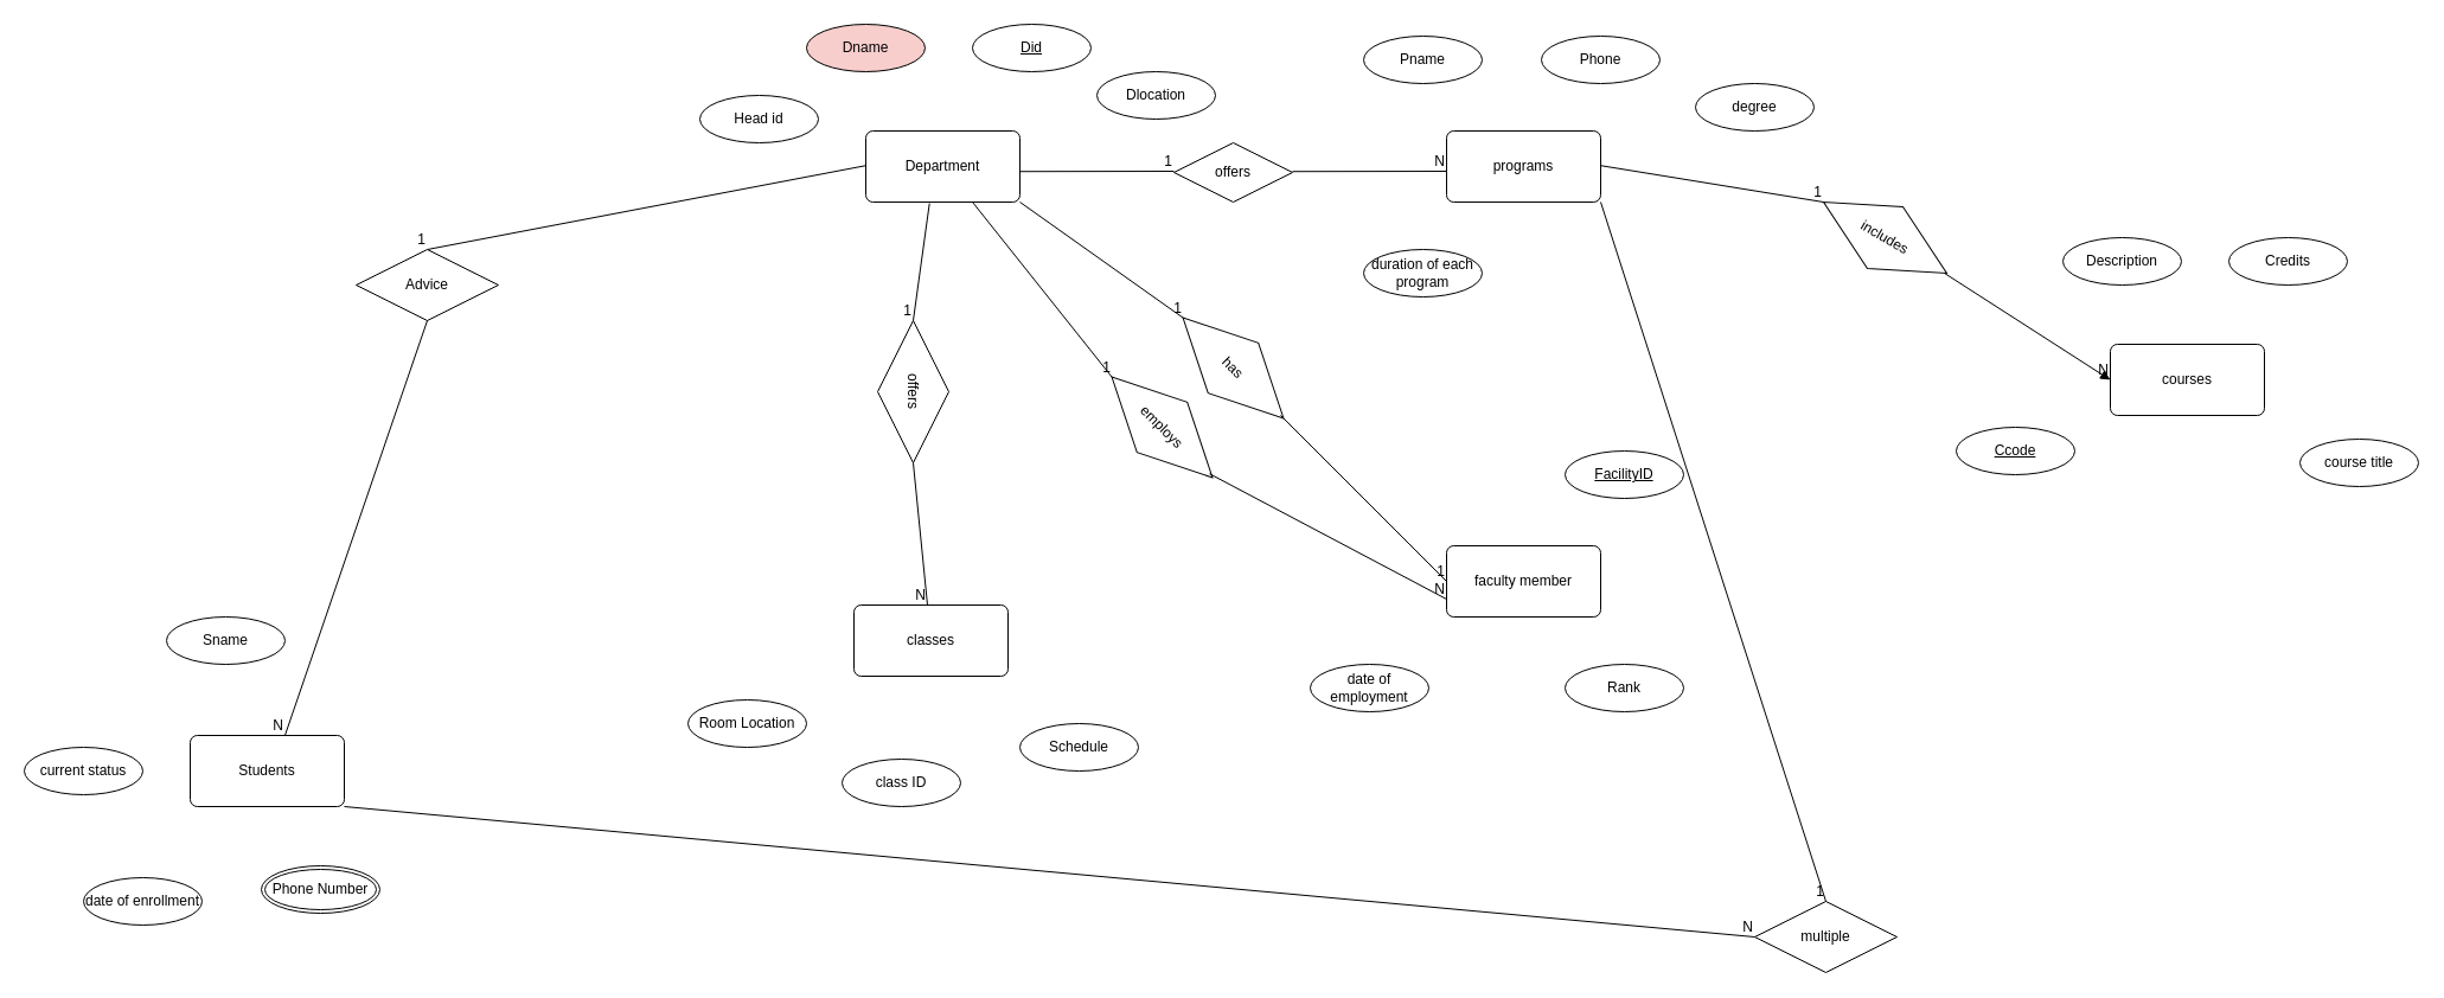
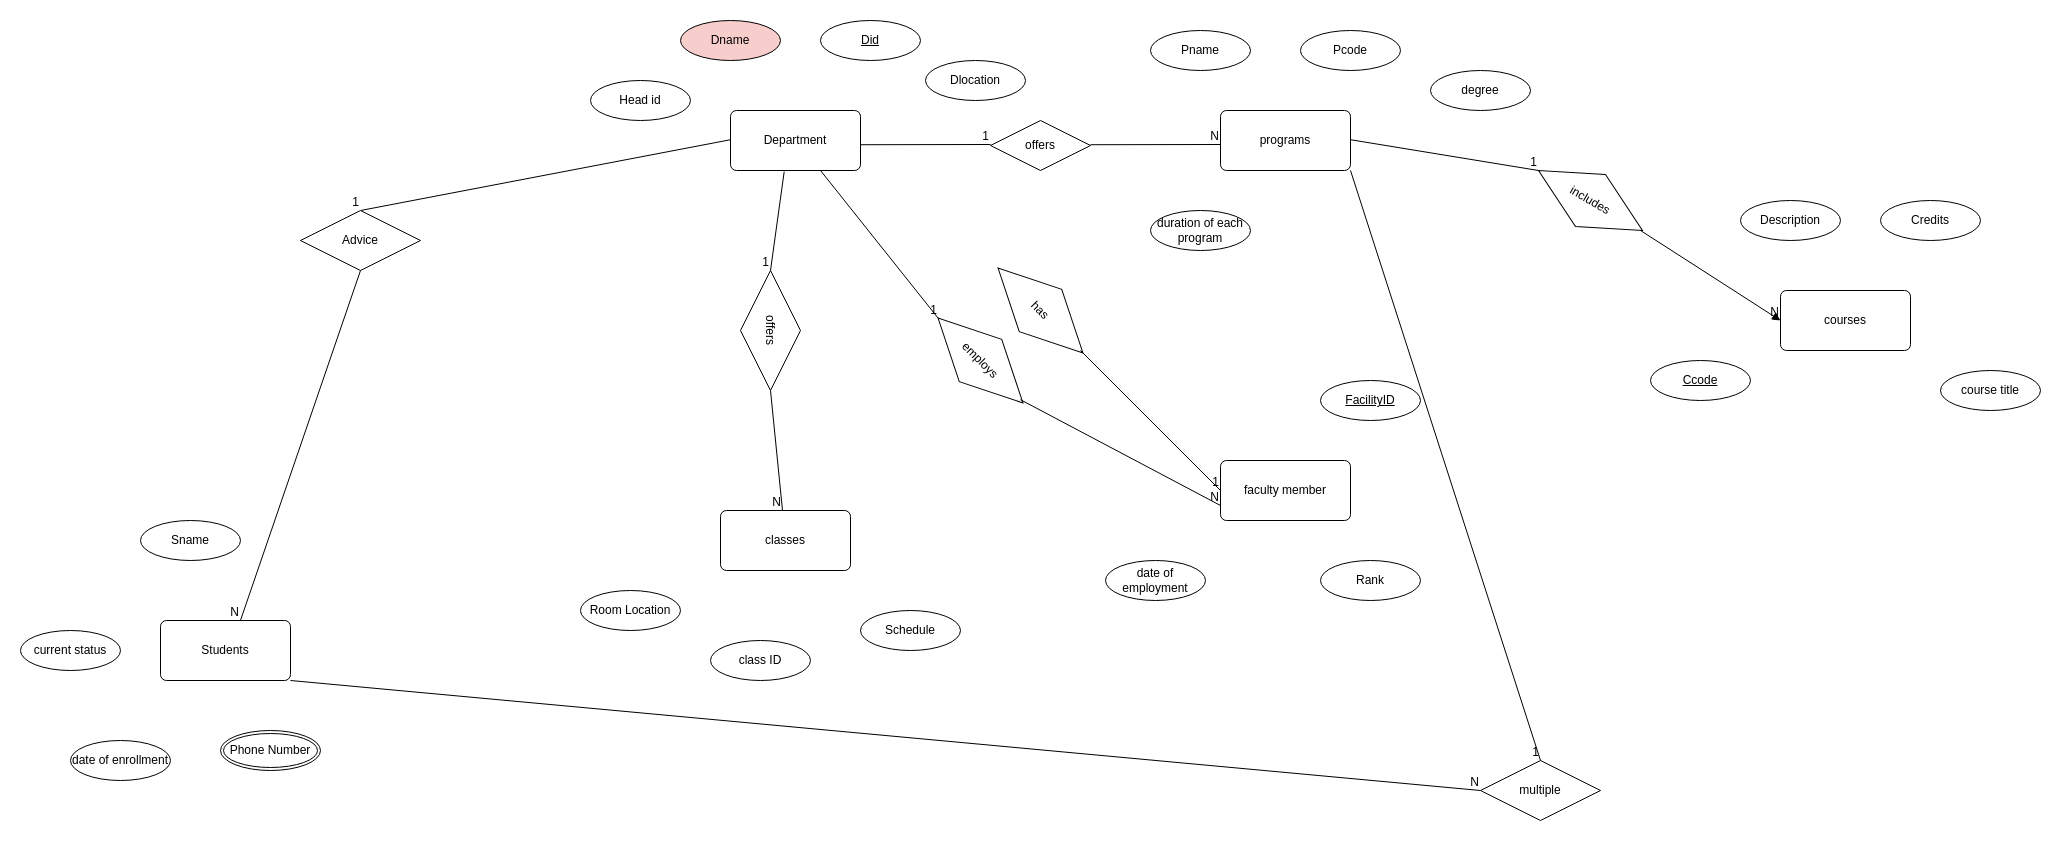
- <mxCell id="12" value="Phone" style="ellipse;whiteSpace=wrap;html=1;align=center;" vertex="1" parent="1"><mxGeometry x="1300" y="30" width="100" height="40" as="geometry" /></mxCell>
+ <mxCell id="12" value="Pcode" style="ellipse;whiteSpace=wrap;html=1;align=center;" vertex="1" parent="1"><mxGeometry x="1300" y="30" width="100" height="40" as="geometry" /></mxCell>
- <mxCell id="31" value="" style="endArrow=none;html=1;rounded=0;entryX=0;entryY=0.5;entryDx=0;entryDy=0;exitX=1;exitY=1;exitDx=0;exitDy=0;" edge="1" parent="1" source="2" target="30"><mxGeometry relative="1" as="geometry"><mxPoint x="865" y="170" as="sourcePoint" /><mxPoint x="1025" y="170" as="targetPoint" /></mxGeometry></mxCell>
- <mxCell id="32" value="1" style="resizable=0;html=1;whiteSpace=wrap;align=right;verticalAlign=bottom;" connectable="0" vertex="1" parent="31"><mxGeometry x="1" relative="1" as="geometry" /></mxCell>
